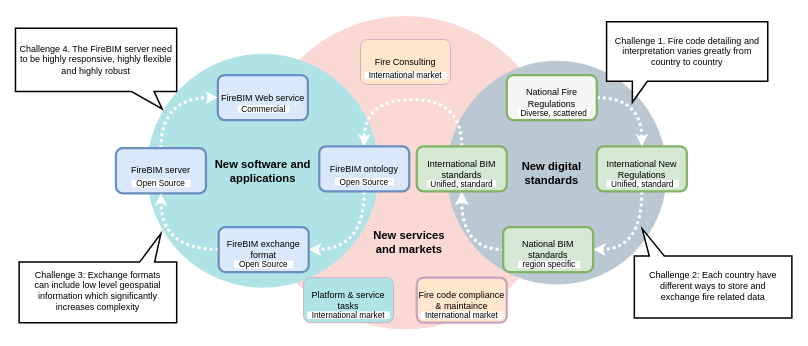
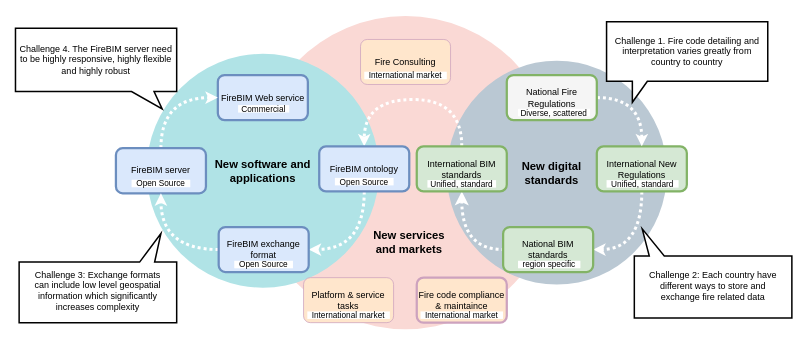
- <mxCell id="18" value="Platform &amp;amp; service tasks" style="rounded=1;whiteSpace=wrap;html=1;fillColor=#b0e3e6;strokeColor=#CDA2BE;" parent="1" vertex="1"><mxGeometry x="404.12" y="369.5" width="120" height="60" as="geometry" /></mxCell>
+ <mxCell id="18" value="Platform &amp;amp; service tasks" style="rounded=1;whiteSpace=wrap;html=1;fillColor=#ffe6cc;strokeColor=#CDA2BE;" parent="1" vertex="1"><mxGeometry x="404.12" y="369.5" width="120" height="60" as="geometry" /></mxCell>
